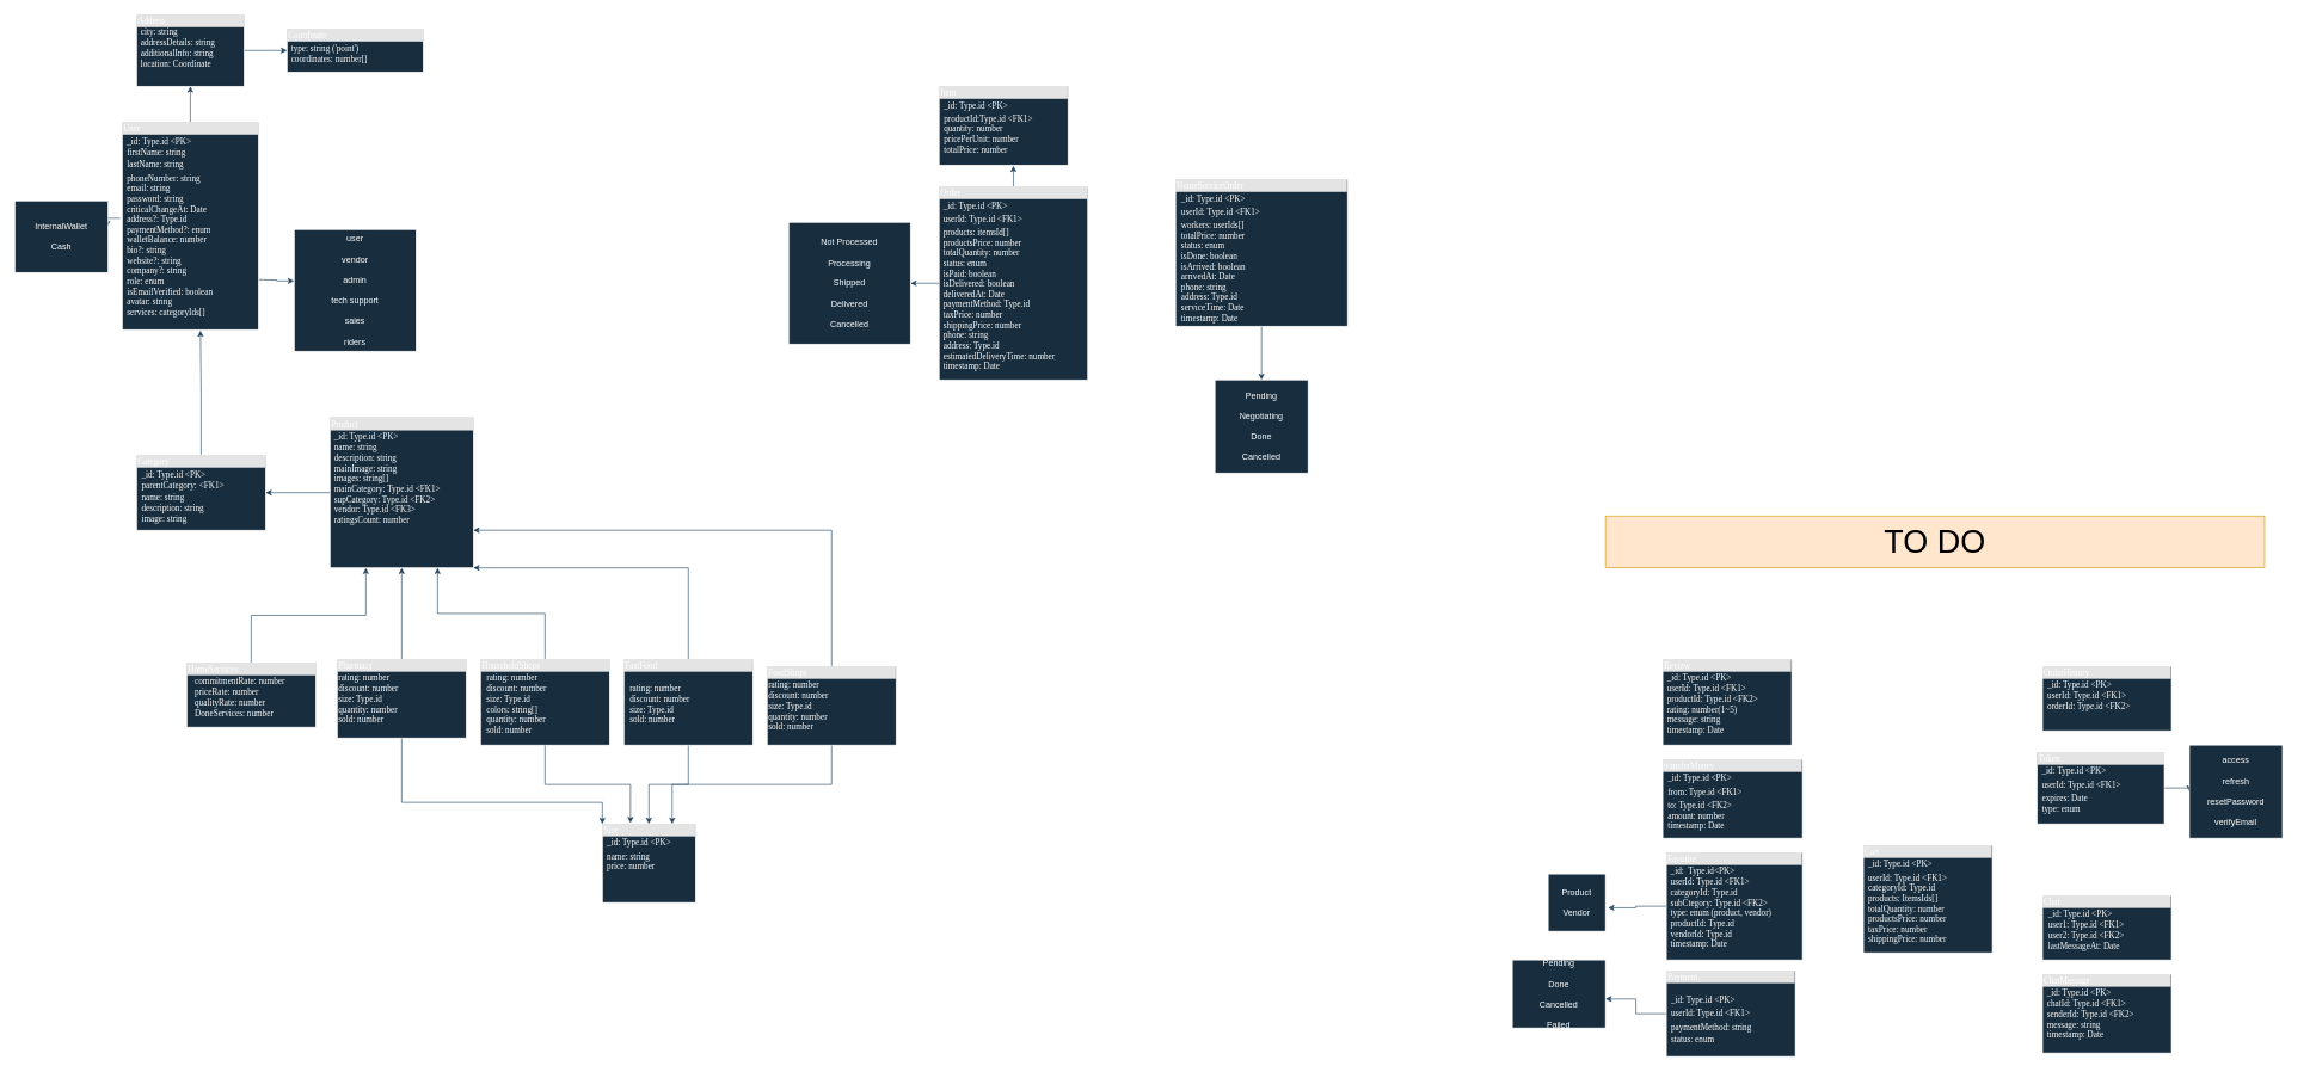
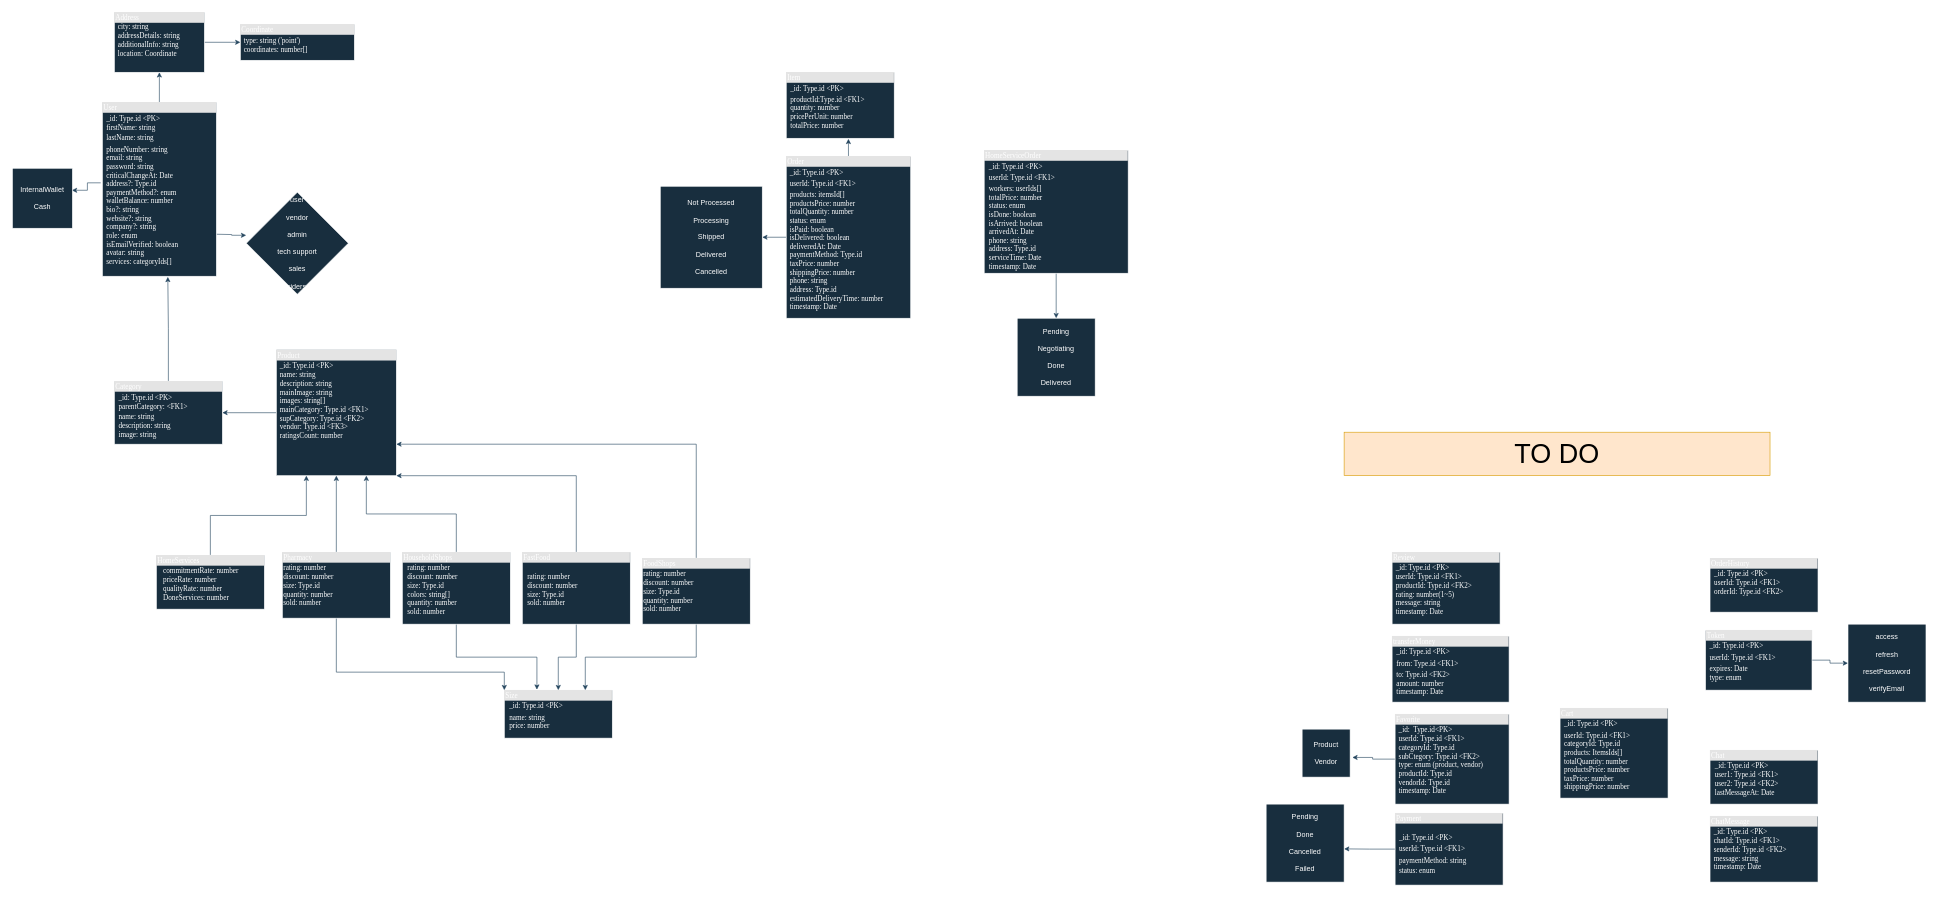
- <mxCell id="52" value="InternalWallet&lt;br&gt;&lt;br&gt;Cash&lt;br&gt;" style="whiteSpace=wrap;html=1;aspect=fixed;align=center;labelBackgroundColor=none;fillColor=#182E3E;strokeColor=#FFFFFF;fontColor=#FFFFFF;" vertex="1" parent="1"><mxGeometry x="20" y="280" width="130" height="100" as="geometry" /></mxCell>
+ <mxCell id="52" value="InternalWallet&lt;br&gt;&lt;br&gt;Cash&lt;br&gt;" style="whiteSpace=wrap;html=1;aspect=fixed;align=center;labelBackgroundColor=none;fillColor=#182E3E;strokeColor=#FFFFFF;fontColor=#FFFFFF;" vertex="1" parent="1"><mxGeometry x="20" y="280" width="100" height="100" as="geometry" /></mxCell>
- <mxCell id="45" value="user&lt;br&gt;&lt;br&gt;vendor&lt;br&gt;&lt;br&gt;admin&lt;br&gt;&lt;br&gt;tech support&lt;br&gt;&lt;br&gt;sales&lt;br&gt;&amp;nbsp;&lt;br&gt;riders" style="whiteSpace=wrap;html=1;aspect=fixed;align=center;labelBackgroundColor=none;fillColor=#182E3E;strokeColor=#FFFFFF;fontColor=#FFFFFF;" vertex="1" parent="1"><mxGeometry x="410" y="320" width="170" height="170" as="geometry" /></mxCell>
+ <mxCell id="45" value="user&lt;br&gt;&lt;br&gt;vendor&lt;br&gt;&lt;br&gt;admin&lt;br&gt;&lt;br&gt;tech support&lt;br&gt;&lt;br&gt;sales&lt;br&gt;&amp;nbsp;&lt;br&gt;riders" style="rhombus;whiteSpace=wrap;html=1;aspect=fixed;align=center;labelBackgroundColor=none;fillColor=#182E3E;strokeColor=#FFFFFF;fontColor=#FFFFFF;" vertex="1" parent="1"><mxGeometry x="410" y="320" width="170" height="170" as="geometry" /></mxCell>
- <mxCell id="48" value="Pending&lt;br&gt;&lt;br&gt;Negotiating&lt;br&gt;&lt;br&gt;Done&lt;br&gt;&lt;br&gt;Cancelled" style="whiteSpace=wrap;html=1;aspect=fixed;align=center;labelBackgroundColor=none;fillColor=#182E3E;strokeColor=#FFFFFF;fontColor=#FFFFFF;" vertex="1" parent="1"><mxGeometry x="1695" y="530" width="130" height="130" as="geometry" /></mxCell>
+ <mxCell id="48" value="Pending&lt;br&gt;&lt;br&gt;Negotiating&lt;br&gt;&lt;br&gt;Done&lt;br&gt;&lt;br&gt;Delivered" style="whiteSpace=wrap;html=1;aspect=fixed;align=center;labelBackgroundColor=none;fillColor=#182E3E;strokeColor=#FFFFFF;fontColor=#FFFFFF;" vertex="1" parent="1"><mxGeometry x="1695" y="530" width="130" height="130" as="geometry" /></mxCell>
- <mxCell id="53" value="&lt;font style=&quot;font-size: 45px;&quot;&gt;TO DO&lt;/font&gt;" style="rounded=0;whiteSpace=wrap;html=1;strokeColor=#d79b00;fillColor=#ffe6cc;" vertex="1" parent="1"><mxGeometry x="2240" y="720" width="920" height="72.5" as="geometry" /></mxCell>
+ <mxCell id="53" value="&lt;font style=&quot;font-size: 45px;&quot;&gt;TO DO&lt;/font&gt;" style="rounded=0;whiteSpace=wrap;html=1;strokeColor=#d79b00;fillColor=#ffe6cc;" vertex="1" parent="1"><mxGeometry x="2240" y="720" width="710" height="72.5" as="geometry" /></mxCell>
- <mxCell id="46" value="access&lt;br&gt;&lt;br&gt;refresh&lt;br&gt;&lt;br&gt;resetPassword&lt;br&gt;&lt;br&gt;verifyEmail" style="whiteSpace=wrap;html=1;aspect=fixed;align=center;labelBackgroundColor=none;fillColor=#182E3E;strokeColor=#FFFFFF;fontColor=#FFFFFF;" vertex="1" parent="1"><mxGeometry x="3055" y="1040" width="130" height="130" as="geometry" /></mxCell>
+ <mxCell id="46" value="access&lt;br&gt;&lt;br&gt;refresh&lt;br&gt;&lt;br&gt;resetPassword&lt;br&gt;&lt;br&gt;verifyEmail" style="whiteSpace=wrap;html=1;aspect=fixed;align=center;labelBackgroundColor=none;fillColor=#182E3E;strokeColor=#FFFFFF;fontColor=#FFFFFF;" vertex="1" parent="1"><mxGeometry x="3080" y="1040" width="130" height="130" as="geometry" /></mxCell>
- <mxCell id="25" value="&lt;div data-darkreader-inline-bgcolor=&quot;&quot; data-darkreader-inline-bgimage=&quot;&quot; style=&quot;box-sizing: border-box; width: 100%; background: rgb(228, 228, 228); padding: 2px; --darkreader-inline-bgimage: initial; --darkreader-inline-bgcolor: #272b2c;&quot;&gt;Size&lt;/div&gt;&lt;table style=&quot;width: 100% ; font-size: 1em&quot; cellpadding=&quot;2&quot; cellspacing=&quot;0&quot;&gt;&lt;tbody&gt;&lt;tr&gt;&lt;td&gt;&lt;br&gt;&lt;/td&gt;&lt;td&gt;_id: Type.id &amp;lt;PK&amp;gt;&lt;br&gt;&lt;/td&gt;&lt;/tr&gt;&lt;tr&gt;&lt;td&gt;&lt;br&gt;&lt;/td&gt;&lt;td&gt;name: string&lt;br&gt;price: number&lt;/td&gt;&lt;td&gt;&lt;br&gt;&lt;/td&gt;&lt;td&gt;&lt;br&gt;&lt;/td&gt;&lt;td&gt;&lt;br&gt;&lt;/td&gt;&lt;/tr&gt;&lt;/tbody&gt;&lt;/table&gt;" style="verticalAlign=top;align=left;overflow=fill;html=1;rounded=0;shadow=0;comic=0;labelBackgroundColor=none;strokeWidth=1;fontFamily=Verdana;fontSize=12;fillColor=#182E3E;strokeColor=#FFFFFF;fontColor=#FFFFFF;" vertex="1" parent="1"><mxGeometry x="840" y="1150" width="130" height="110" as="geometry" /></mxCell>
+ <mxCell id="25" value="&lt;div data-darkreader-inline-bgcolor=&quot;&quot; data-darkreader-inline-bgimage=&quot;&quot; style=&quot;box-sizing: border-box; width: 100%; background: rgb(228, 228, 228); padding: 2px; --darkreader-inline-bgimage: initial; --darkreader-inline-bgcolor: #272b2c;&quot;&gt;Size&lt;/div&gt;&lt;table style=&quot;width: 100% ; font-size: 1em&quot; cellpadding=&quot;2&quot; cellspacing=&quot;0&quot;&gt;&lt;tbody&gt;&lt;tr&gt;&lt;td&gt;&lt;br&gt;&lt;/td&gt;&lt;td&gt;_id: Type.id &amp;lt;PK&amp;gt;&lt;br&gt;&lt;/td&gt;&lt;/tr&gt;&lt;tr&gt;&lt;td&gt;&lt;br&gt;&lt;/td&gt;&lt;td&gt;name: string&lt;br&gt;price: number&lt;/td&gt;&lt;td&gt;&lt;br&gt;&lt;/td&gt;&lt;td&gt;&lt;br&gt;&lt;/td&gt;&lt;td&gt;&lt;br&gt;&lt;/td&gt;&lt;/tr&gt;&lt;/tbody&gt;&lt;/table&gt;" style="verticalAlign=top;align=left;overflow=fill;html=1;rounded=0;shadow=0;comic=0;labelBackgroundColor=none;strokeWidth=1;fontFamily=Verdana;fontSize=12;fillColor=#182E3E;strokeColor=#FFFFFF;fontColor=#FFFFFF;" vertex="1" parent="1"><mxGeometry x="840" y="1150" width="180" height="80" as="geometry" /></mxCell>
- <mxCell id="50" value="Product&lt;br&gt;&lt;br&gt;Vendor" style="whiteSpace=wrap;html=1;aspect=fixed;align=center;labelBackgroundColor=none;fillColor=#182E3E;strokeColor=#FFFFFF;fontColor=#FFFFFF;" vertex="1" parent="1"><mxGeometry x="2160" y="1220" width="80" height="80" as="geometry" /></mxCell>
+ <mxCell id="50" value="Product&lt;br&gt;&lt;br&gt;Vendor" style="whiteSpace=wrap;html=1;aspect=fixed;align=center;labelBackgroundColor=none;fillColor=#182E3E;strokeColor=#FFFFFF;fontColor=#FFFFFF;" vertex="1" parent="1"><mxGeometry x="2170" y="1215" width="80" height="80" as="geometry" /></mxCell>
- <mxCell id="49" value="Pending&lt;br&gt;&lt;br&gt;Done&lt;br&gt;&lt;br&gt;Cancelled&lt;br&gt;&lt;br&gt;Failed" style="whiteSpace=wrap;html=1;aspect=fixed;align=center;labelBackgroundColor=none;fillColor=#182E3E;strokeColor=#FFFFFF;fontColor=#FFFFFF;" vertex="1" parent="1"><mxGeometry x="2110" y="1340" width="130" height="95" as="geometry" /></mxCell>
+ <mxCell id="49" value="Pending&lt;br&gt;&lt;br&gt;Done&lt;br&gt;&lt;br&gt;Cancelled&lt;br&gt;&lt;br&gt;Failed" style="whiteSpace=wrap;html=1;aspect=fixed;align=center;labelBackgroundColor=none;fillColor=#182E3E;strokeColor=#FFFFFF;fontColor=#FFFFFF;" vertex="1" parent="1"><mxGeometry x="2110" y="1340" width="130" height="130" as="geometry" /></mxCell>
